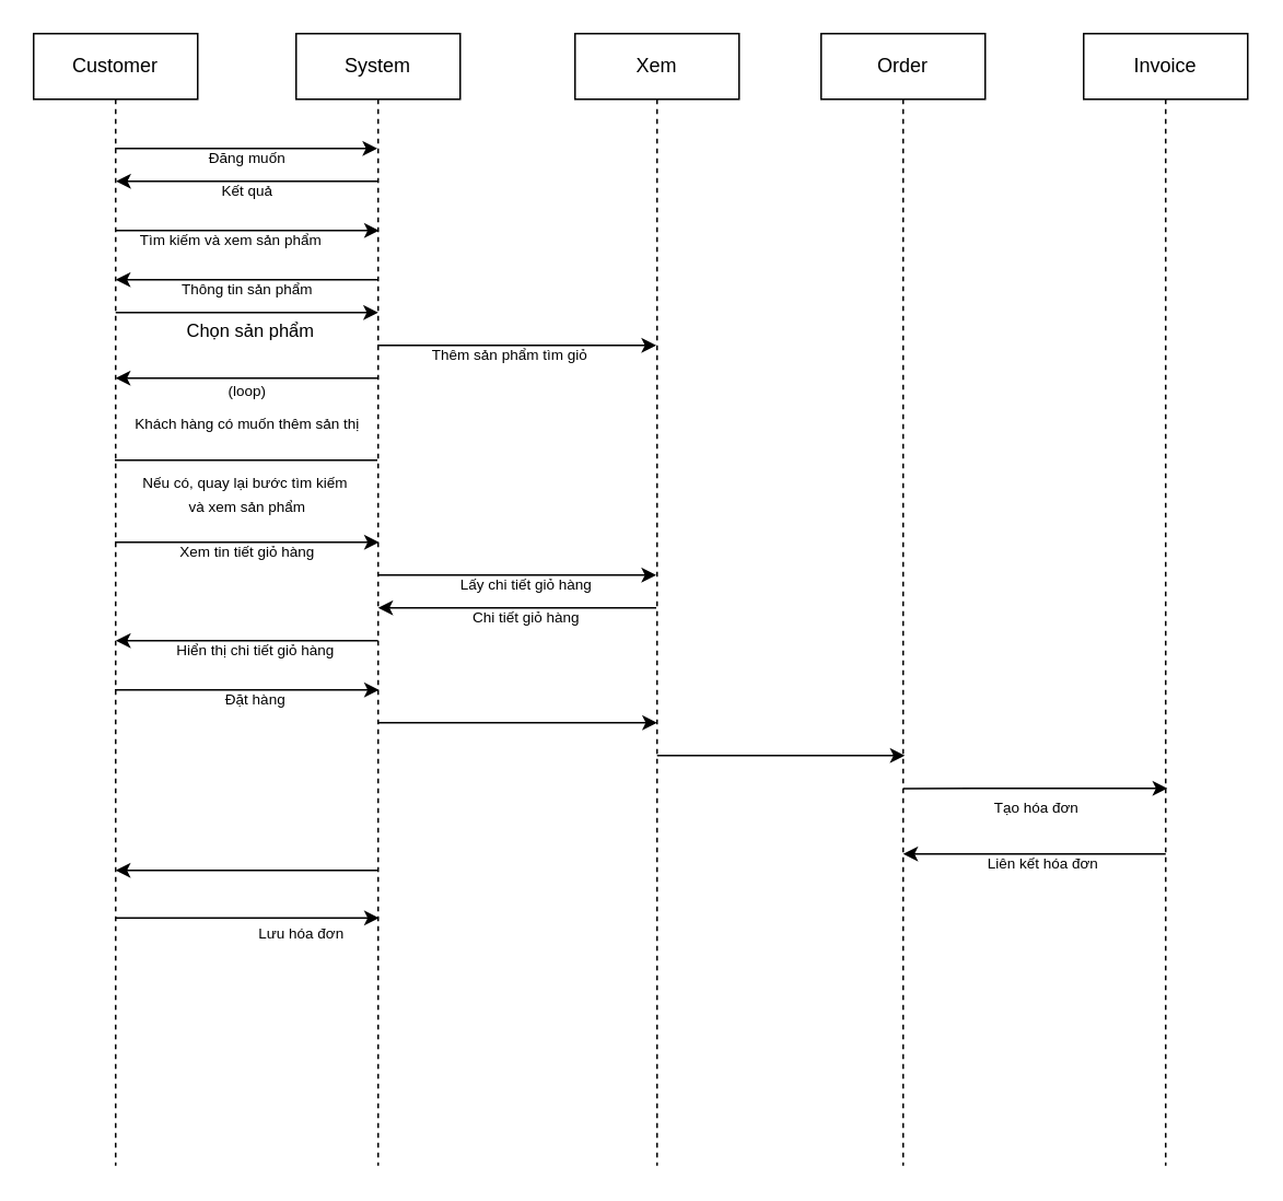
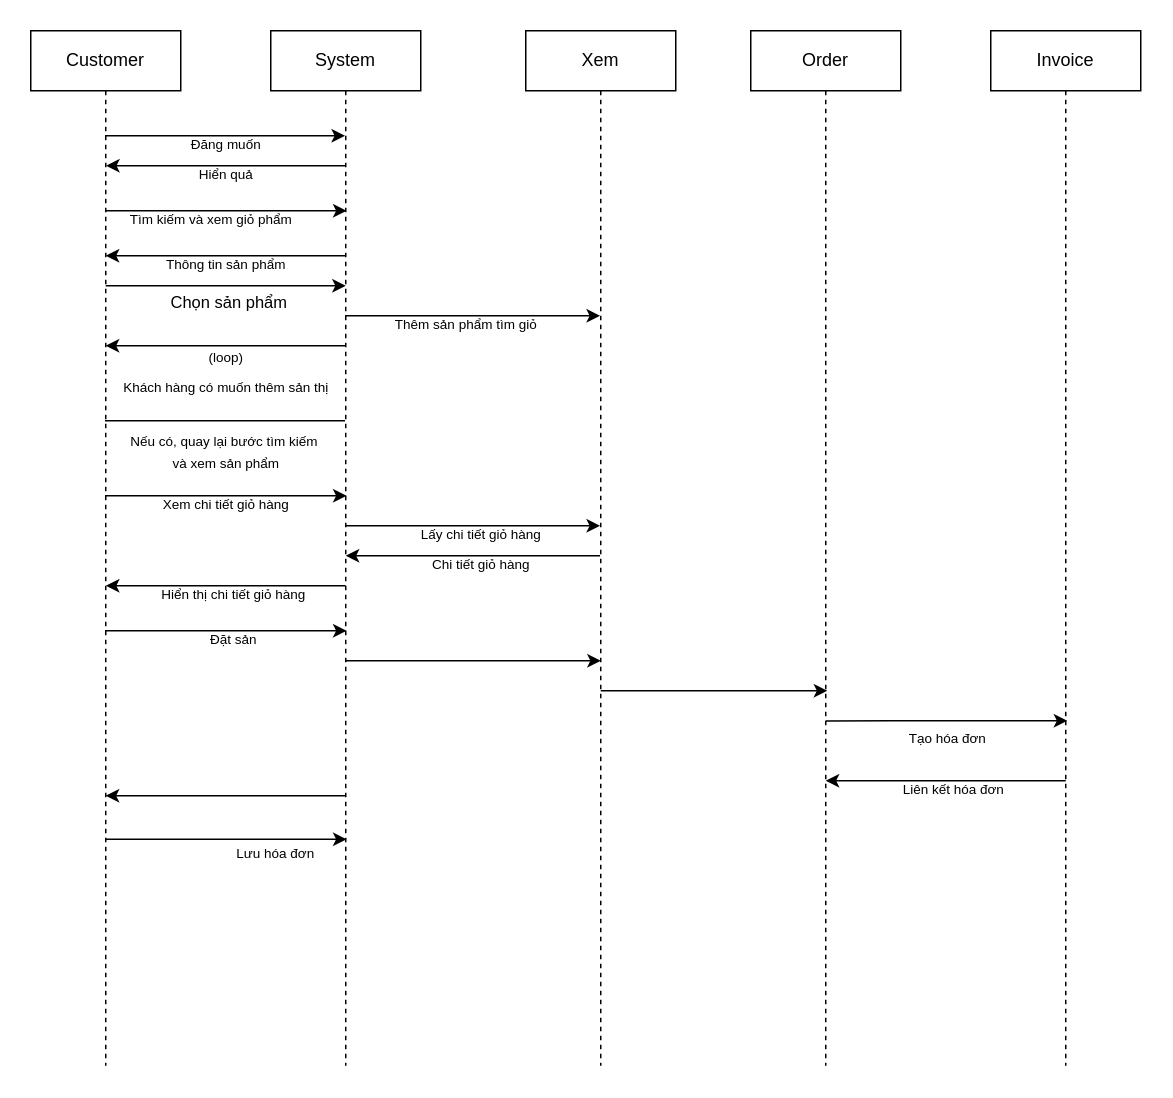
- <mxCell id="10" value="&lt;font style=&quot;font-size: 9px;&quot;&gt;Kết quả&lt;/font&gt;" style="text;html=1;align=center;verticalAlign=middle;resizable=0;points=[];autosize=1;strokeColor=none;fillColor=none;" parent="1" vertex="1"><mxGeometry x="125" y="100" width="50" height="30" as="geometry" /></mxCell>
+ <mxCell id="10" value="&lt;font style=&quot;font-size: 9px;&quot;&gt;Hiển quả&lt;/font&gt;" style="text;html=1;align=center;verticalAlign=middle;resizable=0;points=[];autosize=1;strokeColor=none;fillColor=none;" parent="1" vertex="1"><mxGeometry x="125" y="100" width="50" height="30" as="geometry" /></mxCell>
- <mxCell id="12" value="&lt;font style=&quot;font-size: 9px;&quot;&gt;Tìm kiếm và xem sản phẩm&lt;/font&gt;" style="text;html=1;align=center;verticalAlign=middle;resizable=0;points=[];autosize=1;strokeColor=none;fillColor=none;" parent="1" vertex="1"><mxGeometry x="75" y="130" width="130" height="30" as="geometry" /></mxCell>
+ <mxCell id="12" value="&lt;font style=&quot;font-size: 9px;&quot;&gt;Tìm kiếm và xem giỏ phẩm&lt;/font&gt;" style="text;html=1;align=center;verticalAlign=middle;resizable=0;points=[];autosize=1;strokeColor=none;fillColor=none;" parent="1" vertex="1"><mxGeometry x="75" y="130" width="130" height="30" as="geometry" /></mxCell>
- <mxCell id="24" value="&lt;font style=&quot;font-size: 9px;&quot;&gt;Xem tin tiết giỏ hàng&lt;/font&gt;" style="text;html=1;align=center;verticalAlign=middle;resizable=0;points=[];autosize=1;strokeColor=none;fillColor=none;" vertex="1" parent="1"><mxGeometry x="95" y="320" width="110" height="30" as="geometry" /></mxCell>
+ <mxCell id="24" value="&lt;font style=&quot;font-size: 9px;&quot;&gt;Xem chi tiết giỏ hàng&lt;/font&gt;" style="text;html=1;align=center;verticalAlign=middle;resizable=0;points=[];autosize=1;strokeColor=none;fillColor=none;" vertex="1" parent="1"><mxGeometry x="95" y="320" width="110" height="30" as="geometry" /></mxCell>
- <mxCell id="30" value="&lt;font style=&quot;font-size: 9px;&quot;&gt;Đặt hàng&lt;/font&gt;" style="text;html=1;align=center;verticalAlign=middle;resizable=0;points=[];autosize=1;strokeColor=none;fillColor=none;" vertex="1" parent="1"><mxGeometry x="125" y="410" width="60" height="30" as="geometry" /></mxCell>
+ <mxCell id="30" value="&lt;font style=&quot;font-size: 9px;&quot;&gt;Đặt sản&lt;/font&gt;" style="text;html=1;align=center;verticalAlign=middle;resizable=0;points=[];autosize=1;strokeColor=none;fillColor=none;" vertex="1" parent="1"><mxGeometry x="125" y="410" width="60" height="30" as="geometry" /></mxCell>
